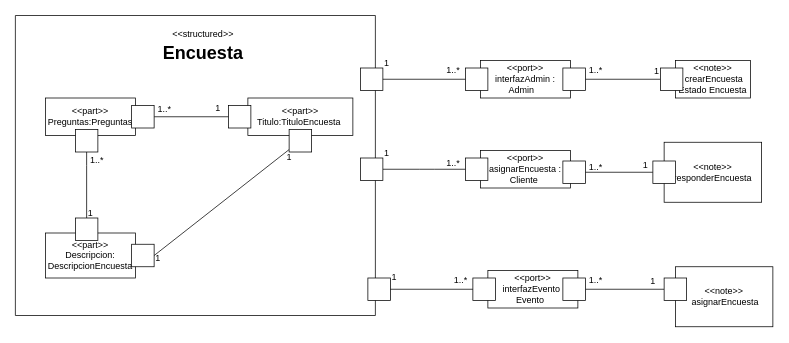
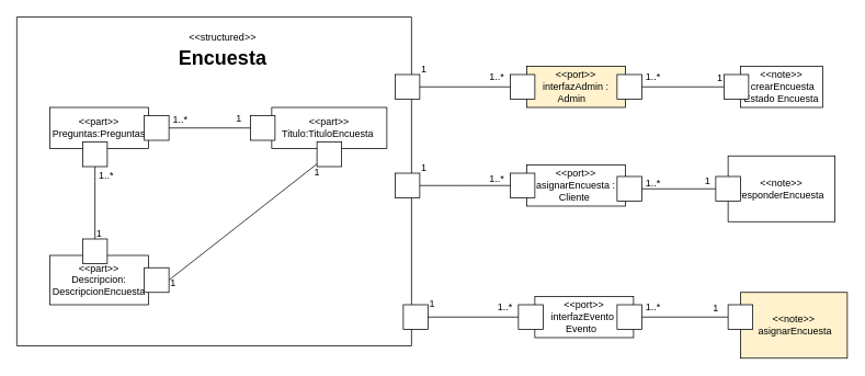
- <mxCell id="19" value="&lt;font style=&quot;vertical-align: inherit;&quot;&gt;&lt;font style=&quot;vertical-align: inherit;&quot;&gt;&amp;lt;&amp;lt;port&amp;gt;&amp;gt;&lt;/font&gt;&lt;/font&gt;&lt;div&gt;interfazAdmin : Admin&amp;nbsp; &amp;nbsp;&lt;/div&gt;" style="html=1;whiteSpace=wrap;" vertex="1" parent="1"><mxGeometry x="640" y="80" width="120" height="50" as="geometry" /></mxCell>
+ <mxCell id="19" value="&lt;font style=&quot;vertical-align: inherit;&quot;&gt;&lt;font style=&quot;vertical-align: inherit;&quot;&gt;&amp;lt;&amp;lt;port&amp;gt;&amp;gt;&lt;/font&gt;&lt;/font&gt;&lt;div&gt;interfazAdmin : Admin&amp;nbsp; &amp;nbsp;&lt;/div&gt;" style="html=1;whiteSpace=wrap;fillColor=#fff2cc;" vertex="1" parent="1"><mxGeometry x="640" y="80" width="120" height="50" as="geometry" /></mxCell>
- <mxCell id="26" value="&amp;lt;&amp;lt;note&amp;gt;&amp;gt;&lt;div&gt;&amp;nbsp;asignarEncuesta&lt;/div&gt;" style="html=1;whiteSpace=wrap;" vertex="1" parent="1"><mxGeometry x="900" y="355" width="130" height="80" as="geometry" /></mxCell>
+ <mxCell id="26" value="&amp;lt;&amp;lt;note&amp;gt;&amp;gt;&lt;div&gt;&amp;nbsp;asignarEncuesta&lt;/div&gt;" style="html=1;whiteSpace=wrap;fillColor=#fff2cc;" vertex="1" parent="1"><mxGeometry x="900" y="355" width="130" height="80" as="geometry" /></mxCell>
